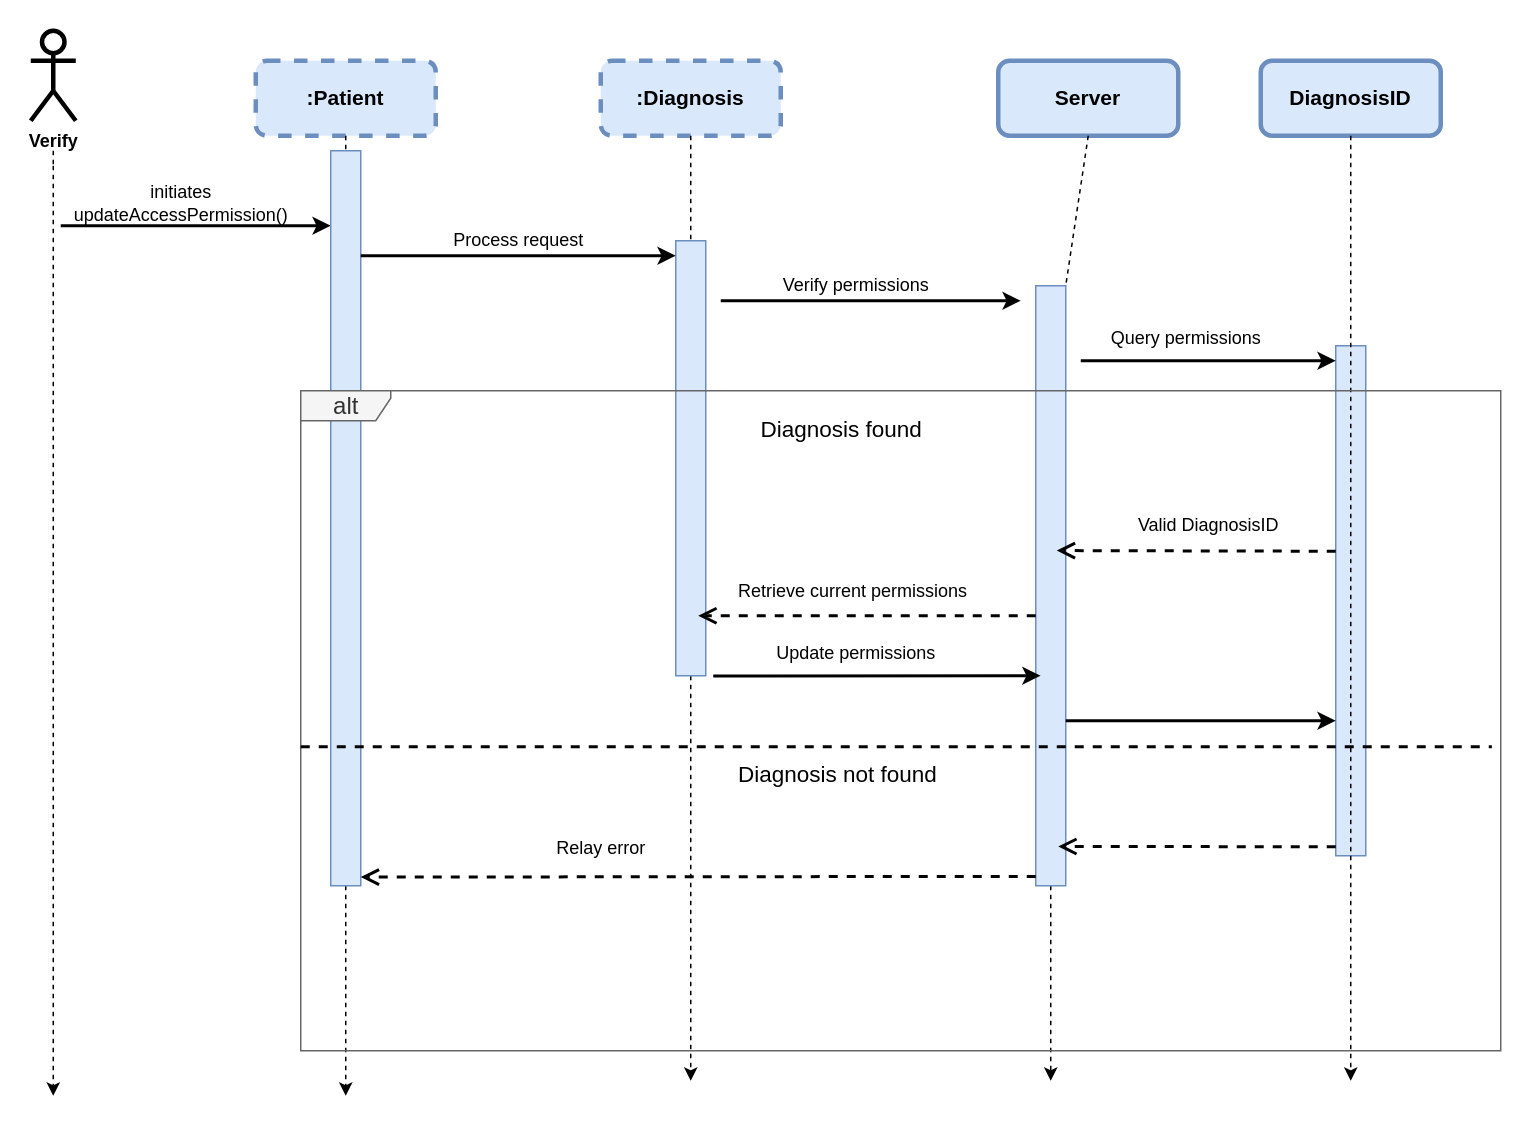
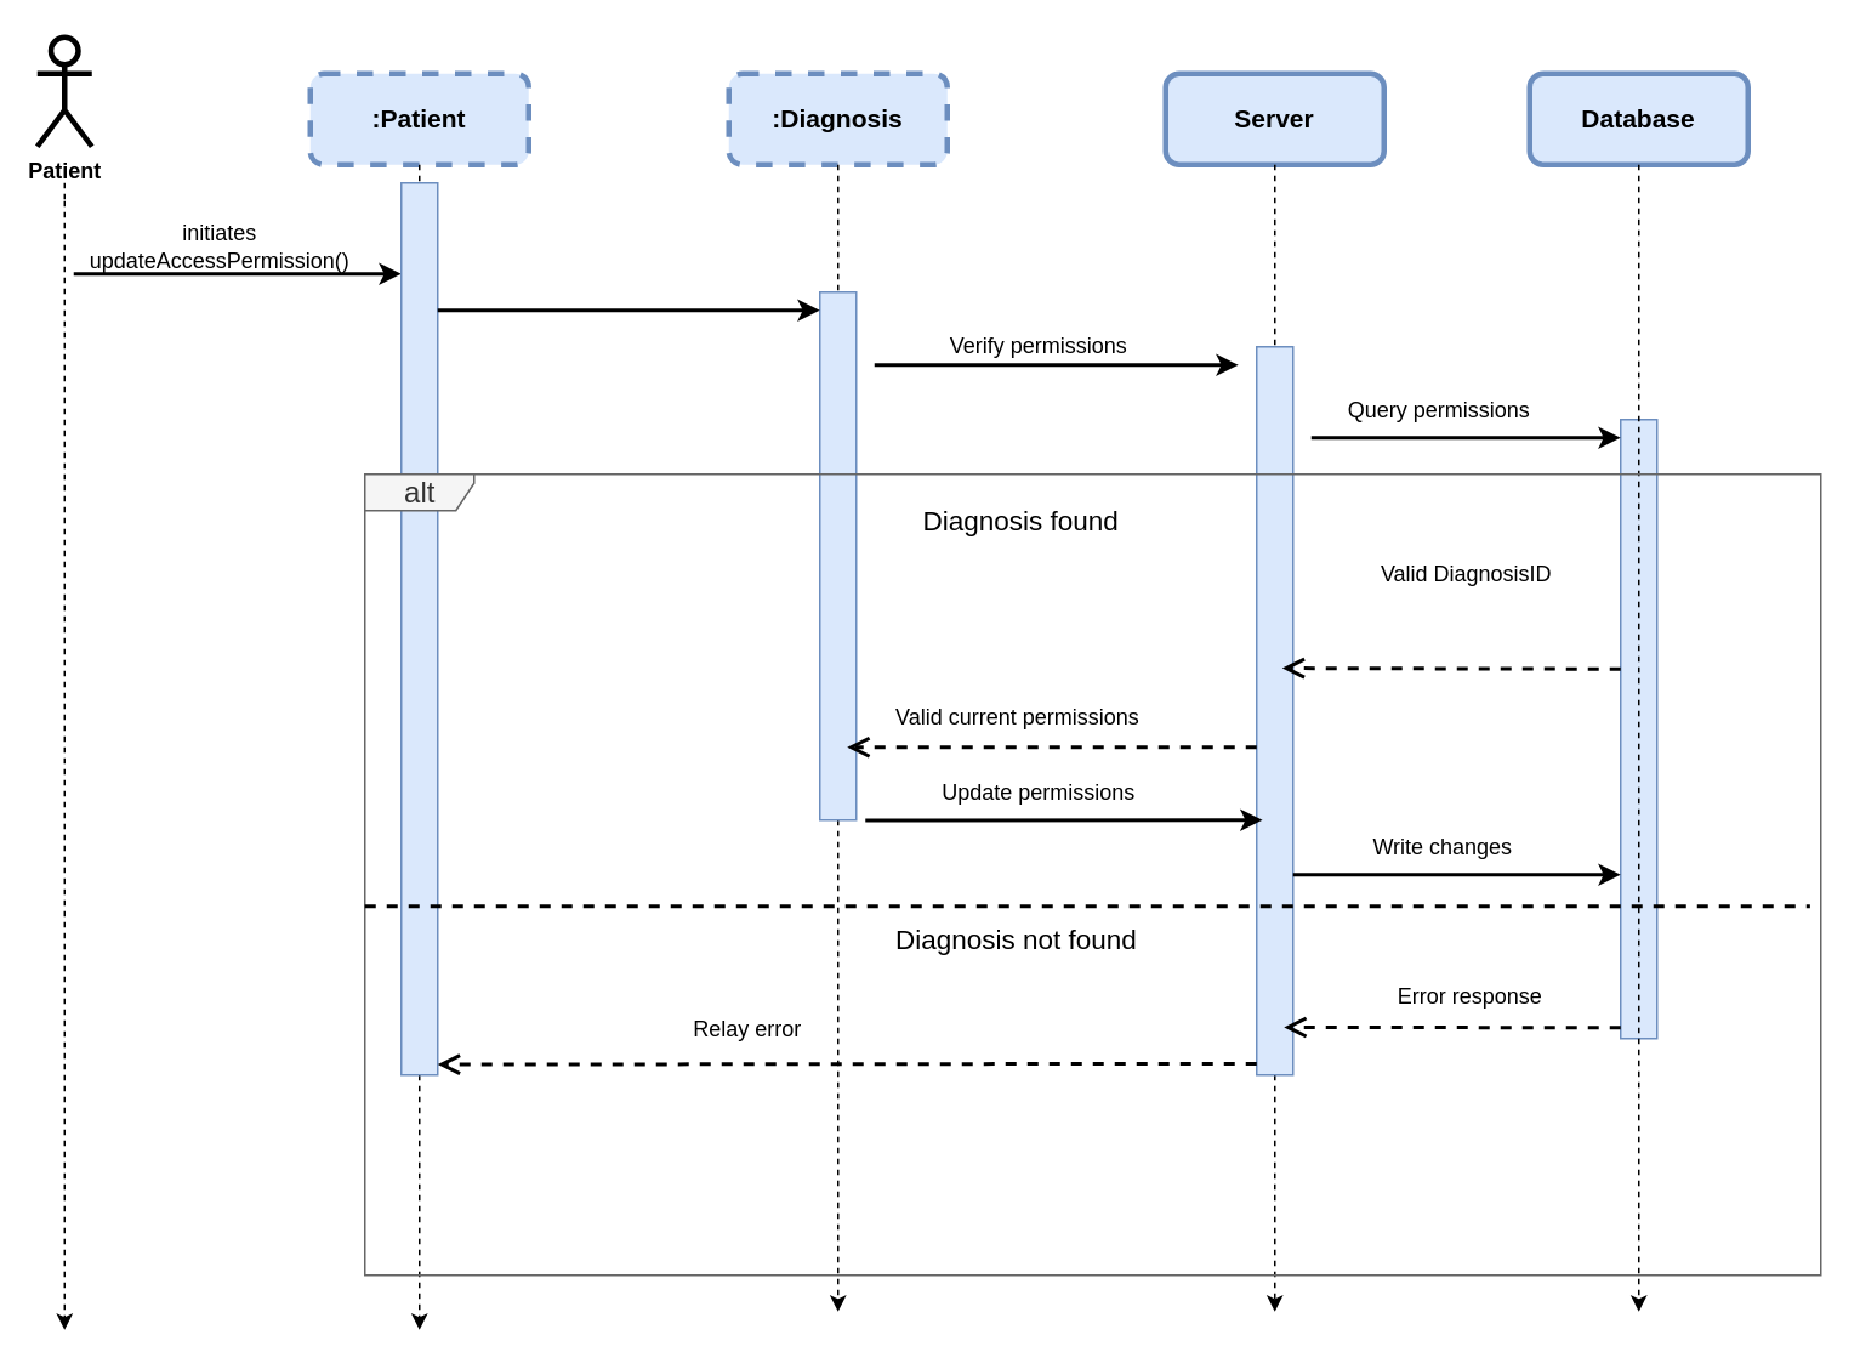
- <mxCell id="15" value="&lt;span style=&quot;font-size: 14px;&quot;&gt;&lt;b&gt;&lt;font color=&quot;#000000&quot;&gt;Server&lt;/font&gt;&lt;/b&gt;&lt;/span&gt;" style="rounded=1;whiteSpace=wrap;html=1;strokeWidth=3;fillColor=#dae8fc;strokeColor=#6c8ebf;" parent="1" vertex="1"><mxGeometry x="665" y="40" width="120" height="50" as="geometry" /></mxCell>
+ <mxCell id="15" value="&lt;span style=&quot;font-size: 14px;&quot;&gt;&lt;b&gt;&lt;font color=&quot;#000000&quot;&gt;Server&lt;/font&gt;&lt;/b&gt;&lt;/span&gt;" style="rounded=1;whiteSpace=wrap;html=1;strokeWidth=3;fillColor=#dae8fc;strokeColor=#6c8ebf;" parent="1" vertex="1"><mxGeometry x="640" y="40" width="120" height="50" as="geometry" /></mxCell>
- <mxCell id="22" value="&lt;span style=&quot;font-size: 14px;&quot;&gt;&lt;b&gt;&lt;font color=&quot;#000000&quot;&gt;DiagnosisID&lt;/font&gt;&lt;/b&gt;&lt;/span&gt;" style="rounded=1;whiteSpace=wrap;html=1;strokeWidth=3;fillColor=#dae8fc;strokeColor=#6c8ebf;" parent="1" vertex="1"><mxGeometry x="840" y="40" width="120" height="50" as="geometry" /></mxCell>
+ <mxCell id="22" value="&lt;span style=&quot;font-size: 14px;&quot;&gt;&lt;b&gt;&lt;font color=&quot;#000000&quot;&gt;Database&lt;/font&gt;&lt;/b&gt;&lt;/span&gt;" style="rounded=1;whiteSpace=wrap;html=1;strokeWidth=3;fillColor=#dae8fc;strokeColor=#6c8ebf;" parent="1" vertex="1"><mxGeometry x="840" y="40" width="120" height="50" as="geometry" /></mxCell>
- <mxCell id="2" value="&lt;b&gt;Verify&lt;br&gt;&lt;/b&gt;" style="shape=umlActor;verticalLabelPosition=bottom;verticalAlign=top;html=1;outlineConnect=0;strokeWidth=3;rounded=1;" parent="1" vertex="1"><mxGeometry x="20" y="20" width="30" height="60" as="geometry" /></mxCell>
+ <mxCell id="2" value="&lt;b&gt;Patient&lt;br&gt;&lt;/b&gt;" style="shape=umlActor;verticalLabelPosition=bottom;verticalAlign=top;html=1;outlineConnect=0;strokeWidth=3;rounded=1;" parent="1" vertex="1"><mxGeometry x="20" y="20" width="30" height="60" as="geometry" /></mxCell>
- <mxCell id="14" value="Process request" style="text;html=1;align=center;verticalAlign=middle;resizable=0;points=[];autosize=1;strokeColor=none;fillColor=none;" parent="1" vertex="1"><mxGeometry x="290" y="145" width="110" height="30" as="geometry" /></mxCell>
- <mxCell id="31" value="Valid DiagnosisID" style="text;html=1;align=center;verticalAlign=middle;resizable=0;points=[];autosize=1;strokeColor=none;fillColor=none;" parent="27" vertex="1"><mxGeometry x="545.001" y="75.119" width="120" height="30" as="geometry" /></mxCell>
+ <mxCell id="31" value="Valid DiagnosisID" style="text;html=1;align=center;verticalAlign=middle;resizable=0;points=[];autosize=1;strokeColor=none;fillColor=none;" parent="27" vertex="1"><mxGeometry x="545.001" y="40.119" width="120" height="30" as="geometry" /></mxCell>
- <mxCell id="33" value="Retrieve current permissions" style="text;whiteSpace=wrap;html=1;" parent="27" vertex="1"><mxGeometry x="289.998" y="119.997" width="249.351" height="62.857" as="geometry" /></mxCell>
+ <mxCell id="33" value="Valid current permissions" style="text;whiteSpace=wrap;html=1;" parent="27" vertex="1"><mxGeometry x="289.998" y="119.997" width="249.351" height="62.857" as="geometry" /></mxCell>
+ <mxCell id="42" value="Write changes" style="text;html=1;align=center;verticalAlign=middle;resizable=0;points=[];autosize=1;strokeColor=none;fillColor=none;" parent="27" vertex="1"><mxGeometry x="541.66" y="190" width="100" height="30" as="geometry" /></mxCell>
+ <mxCell id="36" value="Error response" style="text;html=1;align=center;verticalAlign=middle;resizable=0;points=[];autosize=1;strokeColor=none;fillColor=none;" parent="27" vertex="1"><mxGeometry x="556.665" y="272.386" width="100" height="30" as="geometry" /></mxCell>
- <mxCell id="38" value="Relay error" style="text;html=1;align=center;verticalAlign=middle;resizable=0;points=[];autosize=1;strokeColor=none;fillColor=none;" parent="27" vertex="1"><mxGeometry x="160.001" y="289.997" width="80" height="30" as="geometry" /></mxCell>
+ <mxCell id="38" value="Relay error" style="text;html=1;align=center;verticalAlign=middle;resizable=0;points=[];autosize=1;strokeColor=none;fillColor=none;" parent="27" vertex="1"><mxGeometry x="170.001" y="289.997" width="80" height="30" as="geometry" /></mxCell>
